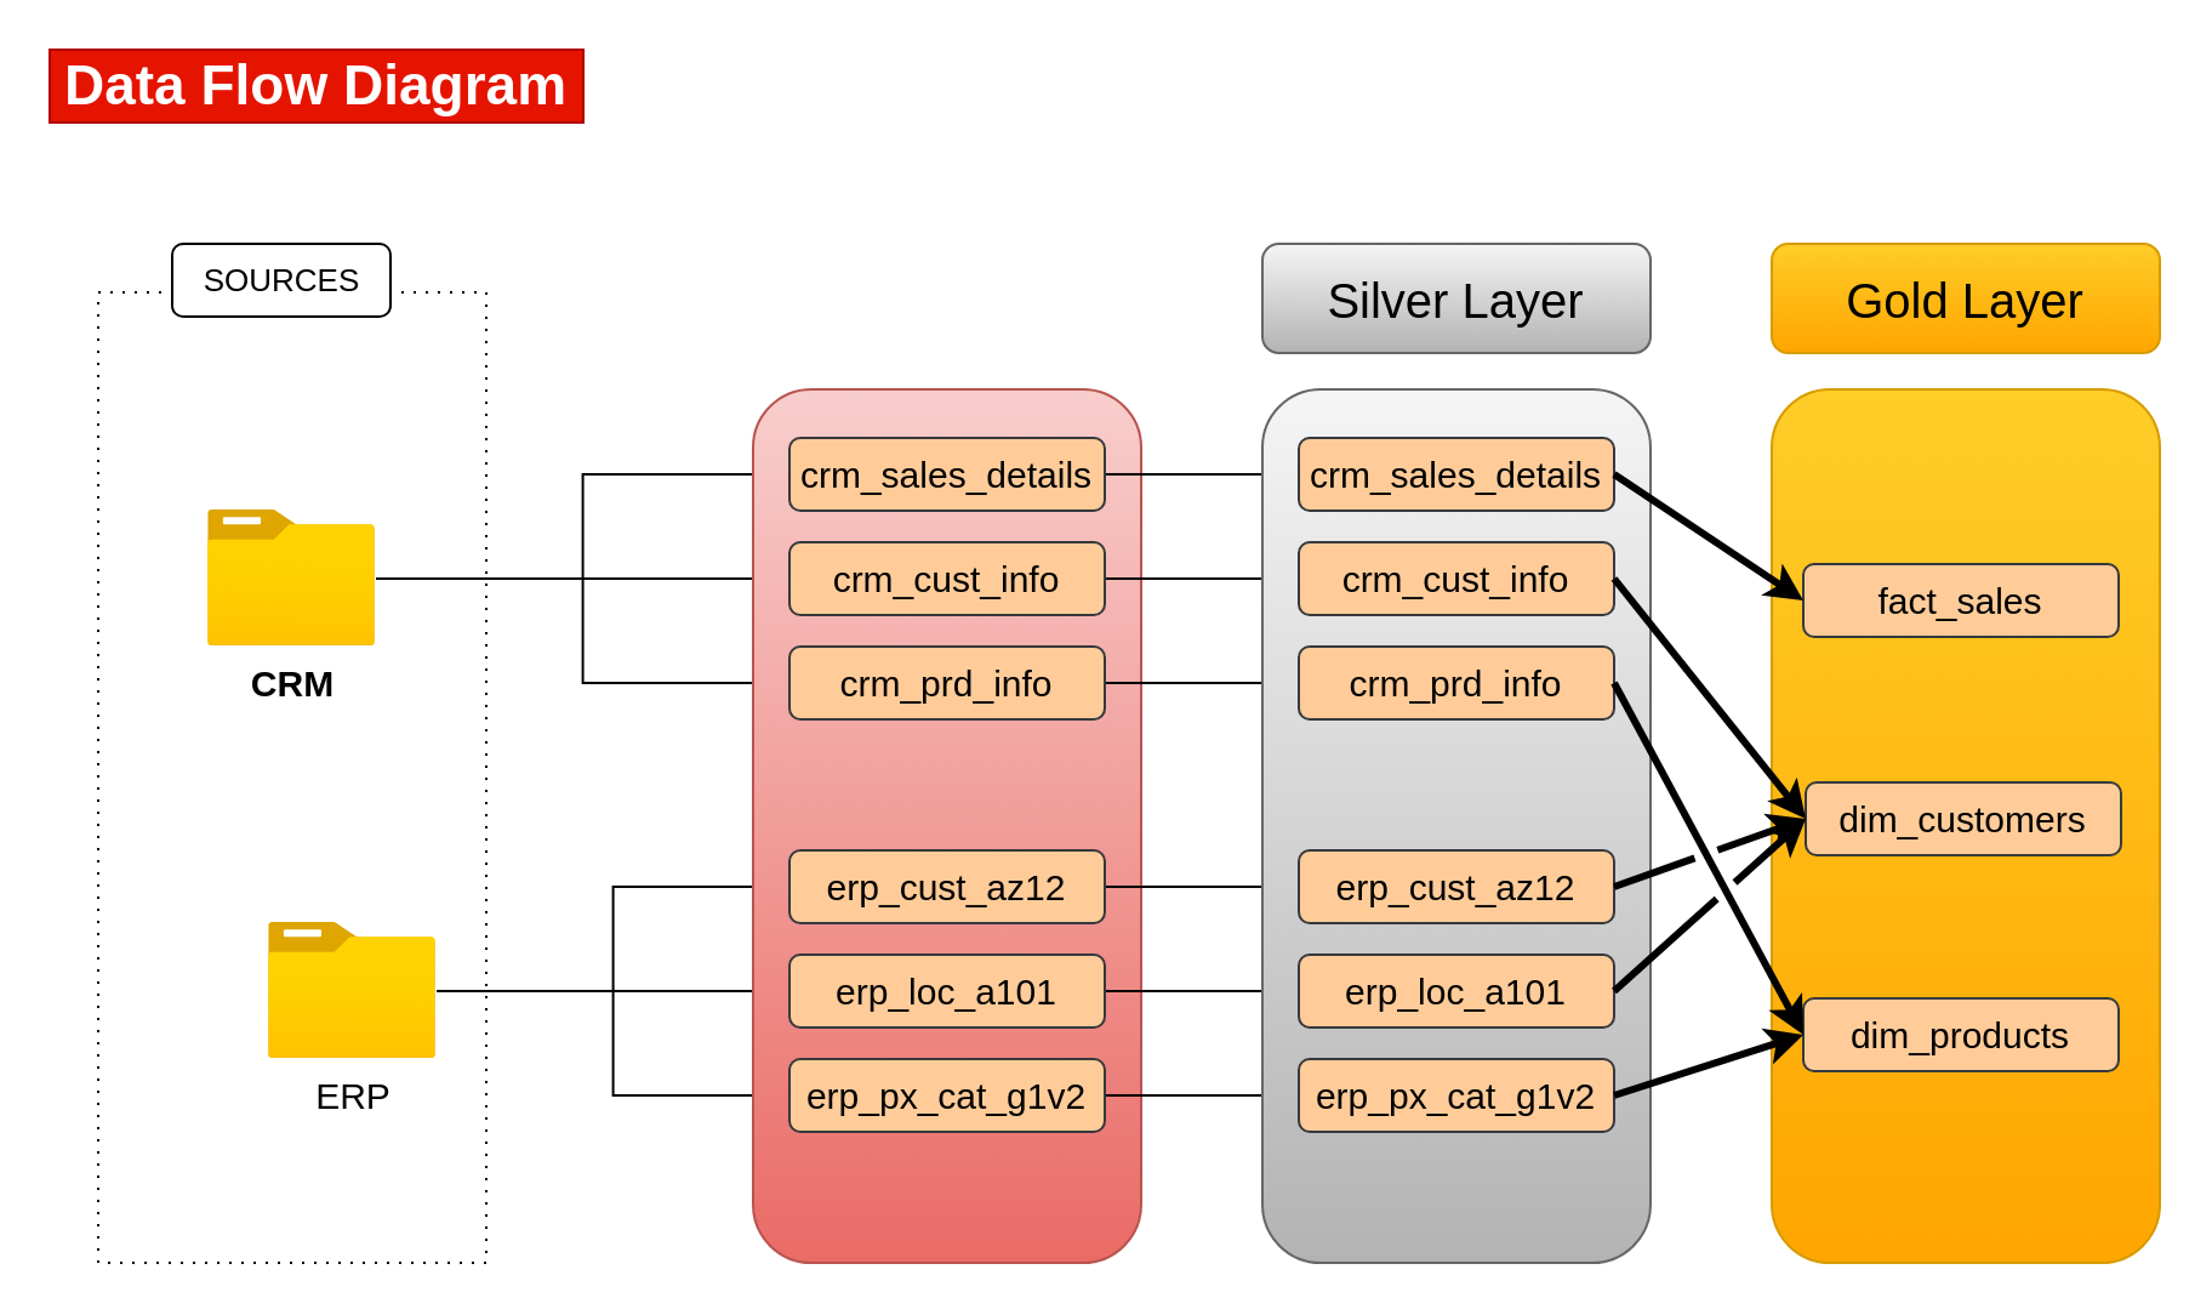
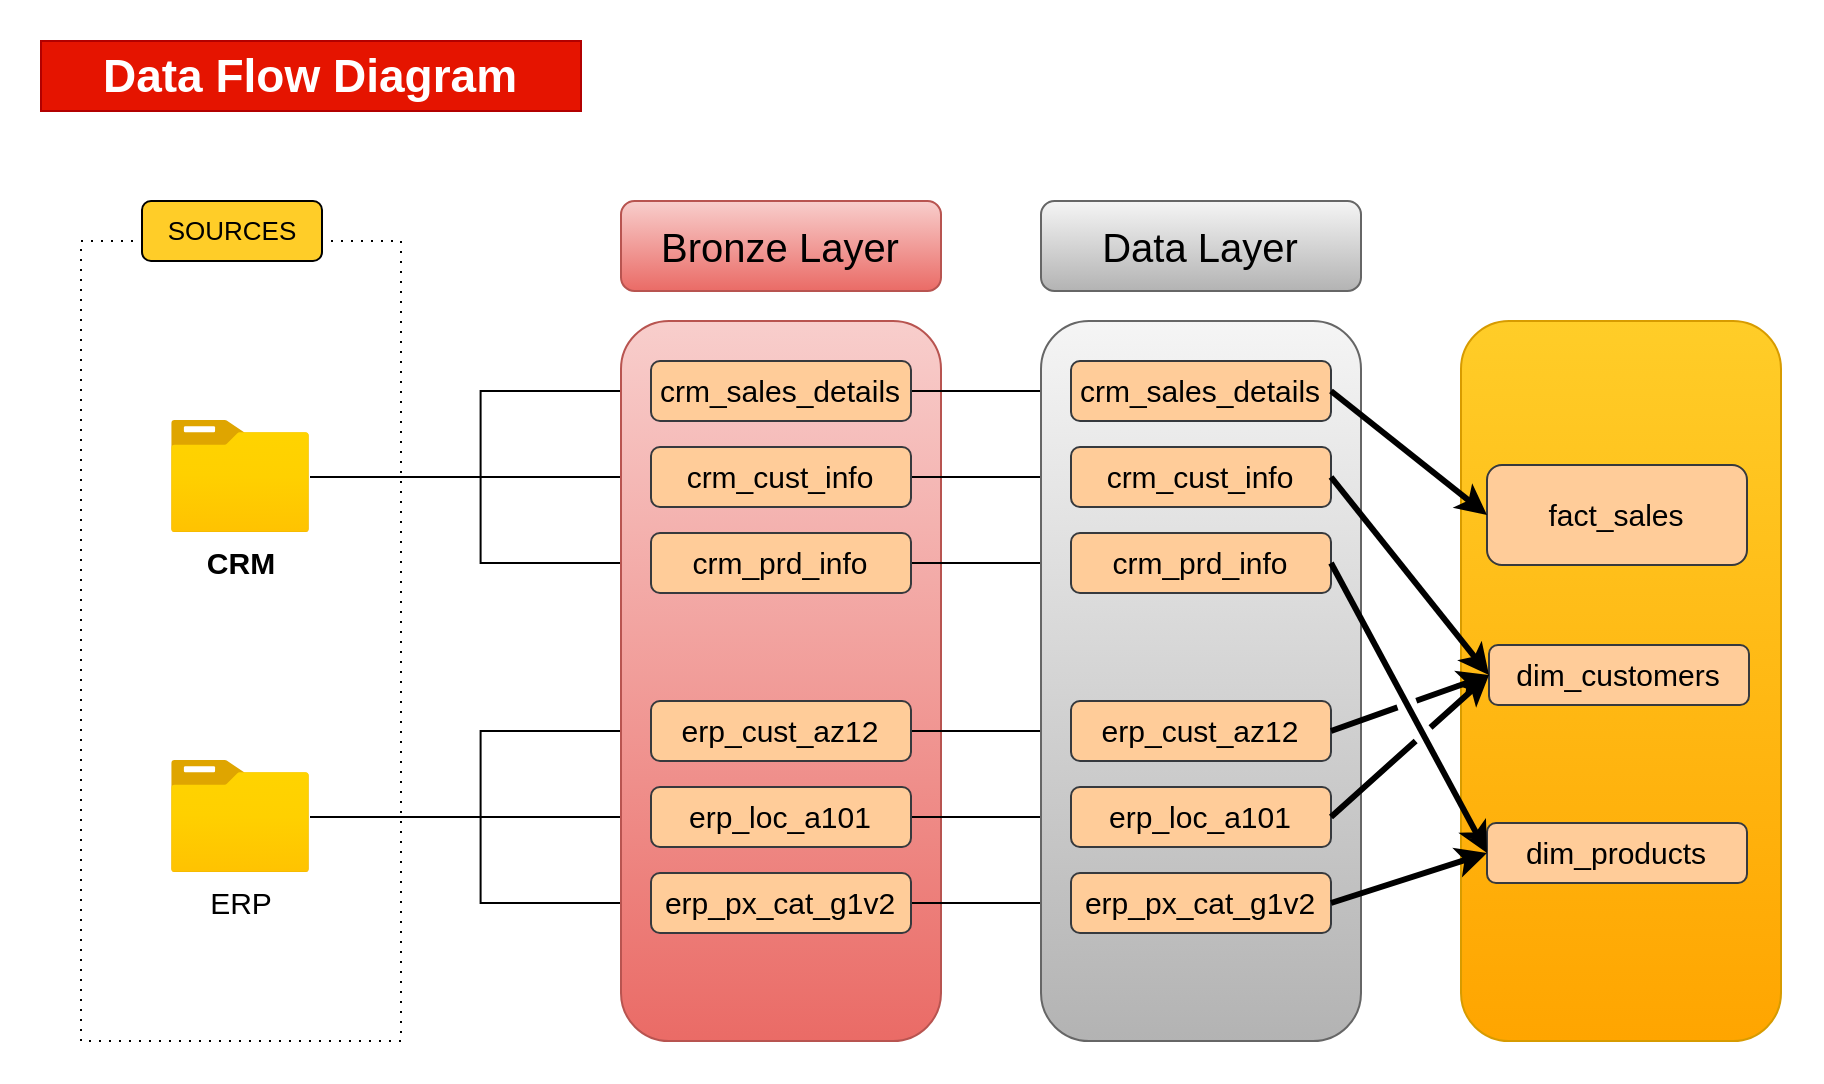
- <mxCell id="4" value="Data Flow Diagram" style="text;html=1;align=center;verticalAlign=middle;whiteSpace=wrap;rounded=0;fontStyle=1;fontSize=23;fillColor=#e51400;strokeColor=#B20000;fontColor=#ffffff;" parent="1" vertex="1"><mxGeometry x="20" y="20" width="220" height="30" as="geometry" /></mxCell>
+ <mxCell id="4" value="Data Flow Diagram" style="text;html=1;align=center;verticalAlign=middle;whiteSpace=wrap;rounded=0;fontStyle=1;fontSize=23;fillColor=#e51400;strokeColor=#B20000;fontColor=#ffffff;" parent="1" vertex="1"><mxGeometry x="20" y="20" width="270" height="35" as="geometry" /></mxCell>
- <mxCell id="3" value="SOURCES" style="rounded=1;whiteSpace=wrap;html=1;fontSize=13;" parent="1" vertex="1"><mxGeometry x="70.5" y="100" width="90" height="30" as="geometry" /></mxCell>
+ <mxCell id="3" value="SOURCES" style="rounded=1;whiteSpace=wrap;html=1;fontSize=13;fillColor=#ffcd28;" parent="1" vertex="1"><mxGeometry x="70.5" y="100" width="90" height="30" as="geometry" /></mxCell>
+ <mxCell id="14" value="Bronze Layer" style="rounded=1;whiteSpace=wrap;html=1;fontSize=20;fillColor=#f8cecc;strokeColor=#b85450;gradientColor=#ea6b66;" parent="1" vertex="1"><mxGeometry x="310" y="100" width="160" height="45" as="geometry" /></mxCell>
- <mxCell id="39" value="Gold Layer" style="rounded=1;whiteSpace=wrap;html=1;fontSize=20;fillColor=#ffcd28;strokeColor=#d79b00;gradientColor=#ffa500;" vertex="1" parent="1"><mxGeometry x="730" y="100" width="160" height="45" as="geometry" /></mxCell>
- <mxCell id="28" value="Silver Layer" style="rounded=1;whiteSpace=wrap;html=1;fontSize=20;fillColor=#f5f5f5;strokeColor=#666666;gradientColor=#b3b3b3;fontColor=#000000;" parent="1" vertex="1"><mxGeometry x="520" y="100" width="160" height="45" as="geometry" /></mxCell>
+ <mxCell id="28" value="Data Layer" style="rounded=1;whiteSpace=wrap;html=1;fontSize=20;fillColor=#f5f5f5;strokeColor=#666666;gradientColor=#b3b3b3;fontColor=#000000;" parent="1" vertex="1"><mxGeometry x="520" y="100" width="160" height="45" as="geometry" /></mxCell>
- <mxCell id="36" value="fact_sales" style="rounded=1;whiteSpace=wrap;html=1;fontSize=15;fillColor=#ffcc99;strokeColor=#36393d;fontColor=#000000;" vertex="1" parent="1"><mxGeometry x="743" y="232" width="130" height="30" as="geometry" /></mxCell>
+ <mxCell id="36" value="fact_sales" style="rounded=1;whiteSpace=wrap;html=1;fontSize=15;fillColor=#ffcc99;strokeColor=#36393d;fontColor=#000000;" vertex="1" parent="1"><mxGeometry x="743" y="232" width="130" height="50" as="geometry" /></mxCell>
- <mxCell id="12" value="ERP" style="image;aspect=fixed;html=1;points=[];align=center;fontSize=15;image=img/lib/azure2/general/Folder_Blank.svg;" parent="1" vertex="1"><mxGeometry x="110.5" y="380" width="69" height="56.0" as="geometry" /></mxCell>
+ <mxCell id="12" value="ERP" style="image;aspect=fixed;html=1;points=[];align=center;fontSize=15;image=img/lib/azure2/general/Folder_Blank.svg;" parent="1" vertex="1"><mxGeometry x="85.5" y="380" width="69" height="56.0" as="geometry" /></mxCell>
